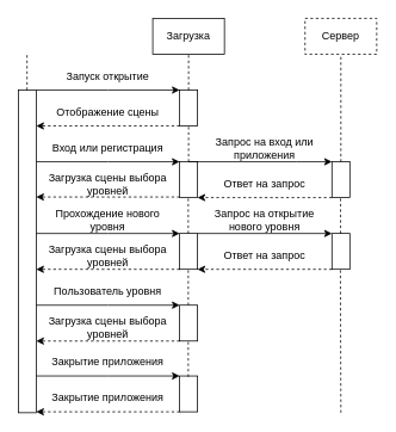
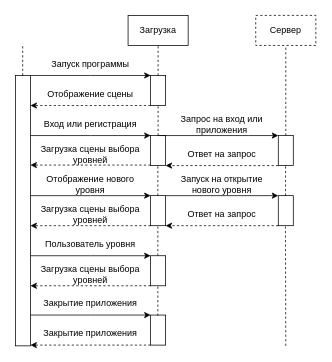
- <mxCell id="8" value="Запуск открытие" style="text;html=1;align=center;verticalAlign=middle;whiteSpace=wrap;rounded=0;" parent="1" vertex="1"><mxGeometry x="40" y="70" width="160" height="30" as="geometry" /></mxCell>
+ <mxCell id="8" value="Запуск программы" style="text;html=1;align=center;verticalAlign=middle;whiteSpace=wrap;rounded=0;" parent="1" vertex="1"><mxGeometry x="40" y="70" width="160" height="30" as="geometry" /></mxCell>
- <mxCell id="31" value="Прохождение нового уровня" style="text;html=1;align=center;verticalAlign=middle;whiteSpace=wrap;rounded=0;" parent="1" vertex="1"><mxGeometry x="40" y="230" width="160" height="30" as="geometry" /></mxCell>
+ <mxCell id="31" value="Отображение нового уровня" style="text;html=1;align=center;verticalAlign=middle;whiteSpace=wrap;rounded=0;" parent="1" vertex="1"><mxGeometry x="40" y="230" width="160" height="30" as="geometry" /></mxCell>
- <mxCell id="32" value="Запрос на открытие нового уровня" style="text;html=1;align=center;verticalAlign=middle;whiteSpace=wrap;rounded=0;" parent="1" vertex="1"><mxGeometry x="220" y="230" width="150" height="30" as="geometry" /></mxCell>
+ <mxCell id="32" value="Запуск на открытие нового уровня" style="text;html=1;align=center;verticalAlign=middle;whiteSpace=wrap;rounded=0;" parent="1" vertex="1"><mxGeometry x="220" y="230" width="150" height="30" as="geometry" /></mxCell>
